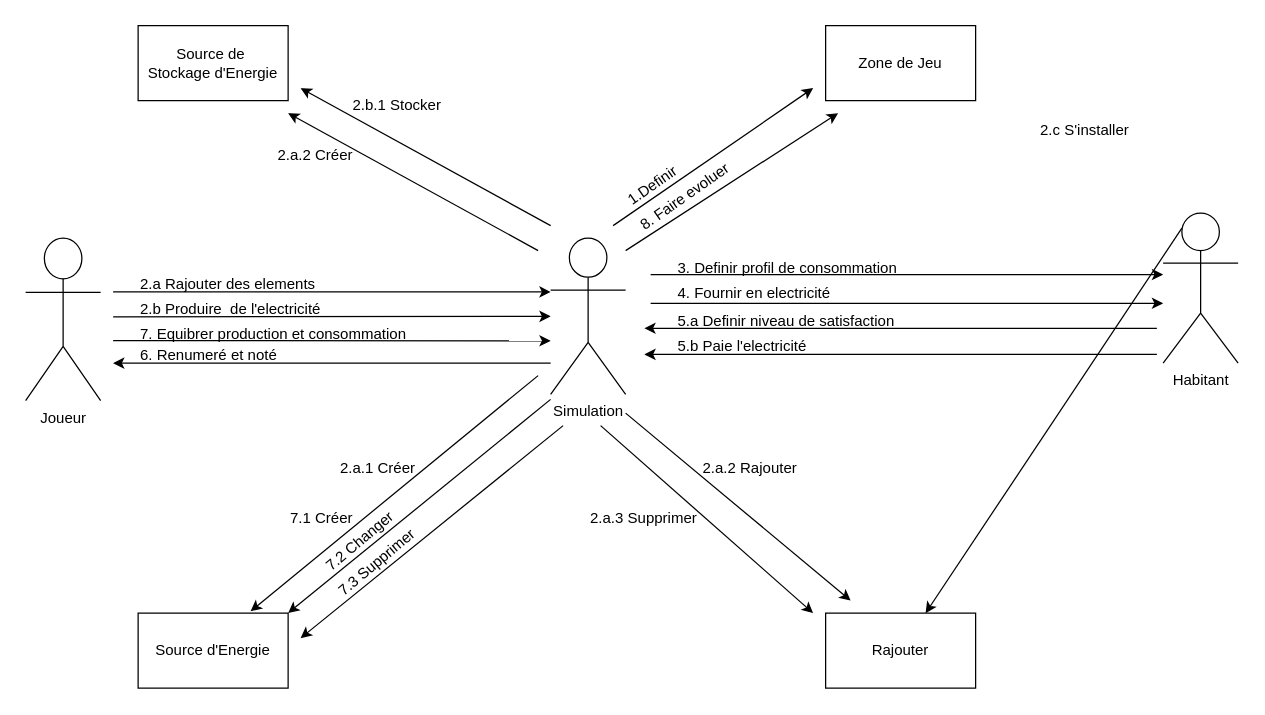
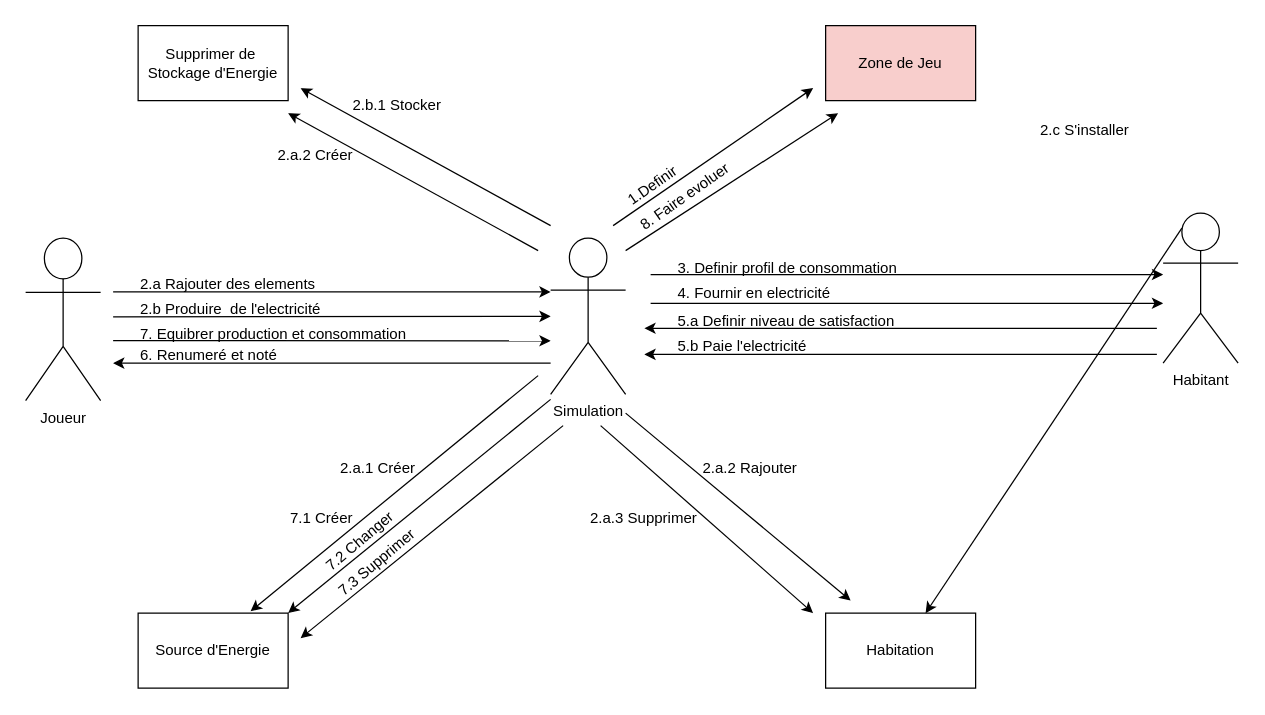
- <mxCell id="4" value="Source de&amp;nbsp;&lt;br&gt;Stockage&amp;nbsp;d'Energie" style="whiteSpace=wrap;html=1;" vertex="1" parent="1"><mxGeometry x="110" y="20" width="120" height="60" as="geometry" /></mxCell>
+ <mxCell id="4" value="Supprimer de&amp;nbsp;&lt;br&gt;Stockage&amp;nbsp;d'Energie" style="whiteSpace=wrap;html=1;" vertex="1" parent="1"><mxGeometry x="110" y="20" width="120" height="60" as="geometry" /></mxCell>
- <mxCell id="5" value="Zone de Jeu" style="whiteSpace=wrap;html=1;" vertex="1" parent="1"><mxGeometry x="660" y="20" width="120" height="60" as="geometry" /></mxCell>
+ <mxCell id="5" value="Zone de Jeu" style="whiteSpace=wrap;html=1;fillColor=#f8cecc;" vertex="1" parent="1"><mxGeometry x="660" y="20" width="120" height="60" as="geometry" /></mxCell>
- <mxCell id="8" value="Rajouter" style="whiteSpace=wrap;html=1;" vertex="1" parent="1"><mxGeometry x="660" y="490" width="120" height="60" as="geometry" /></mxCell>
+ <mxCell id="8" value="Habitation" style="whiteSpace=wrap;html=1;" vertex="1" parent="1"><mxGeometry x="660" y="490" width="120" height="60" as="geometry" /></mxCell>
